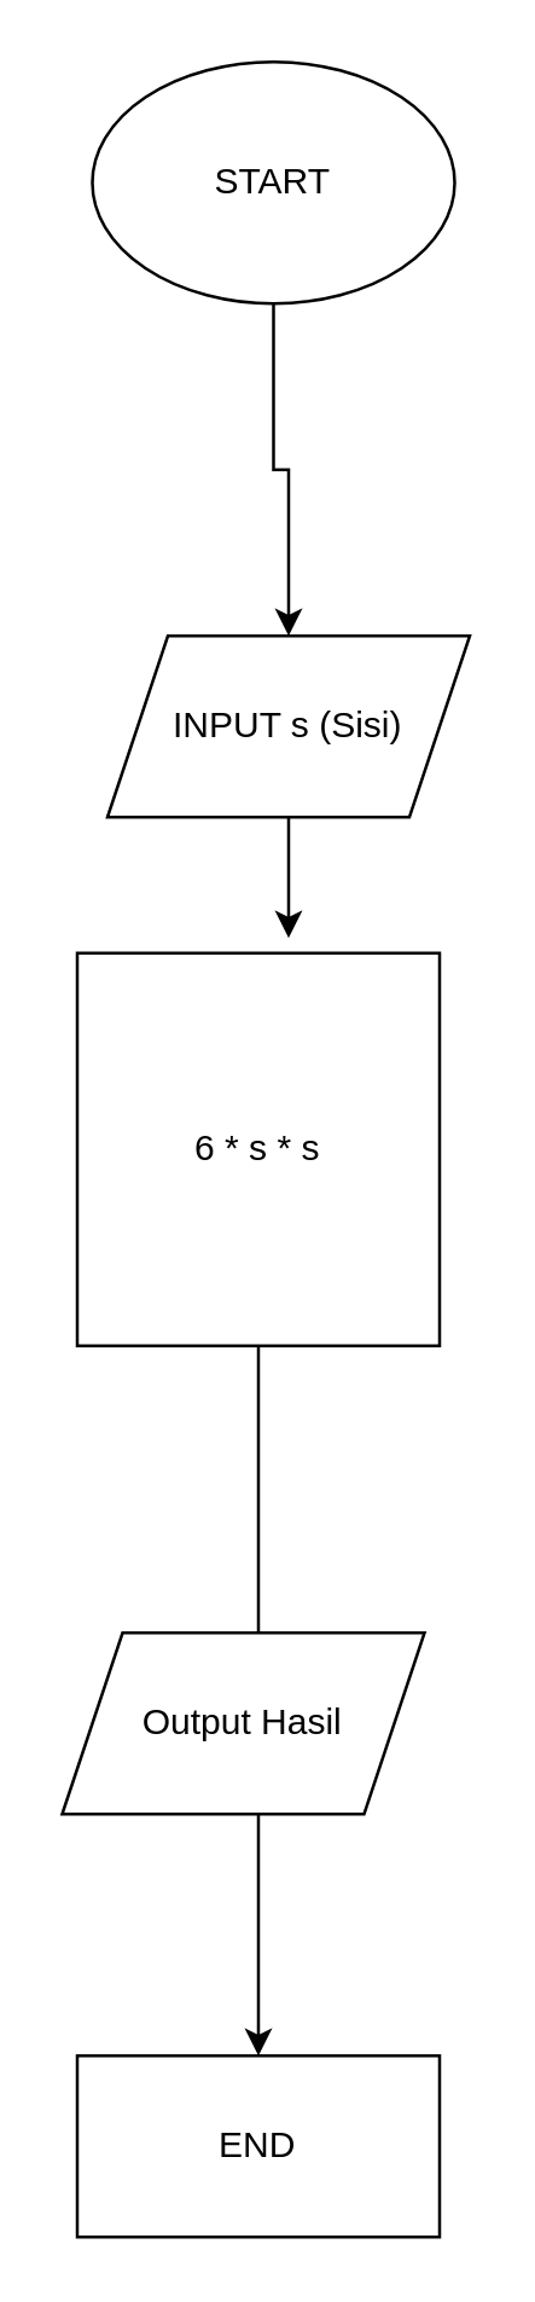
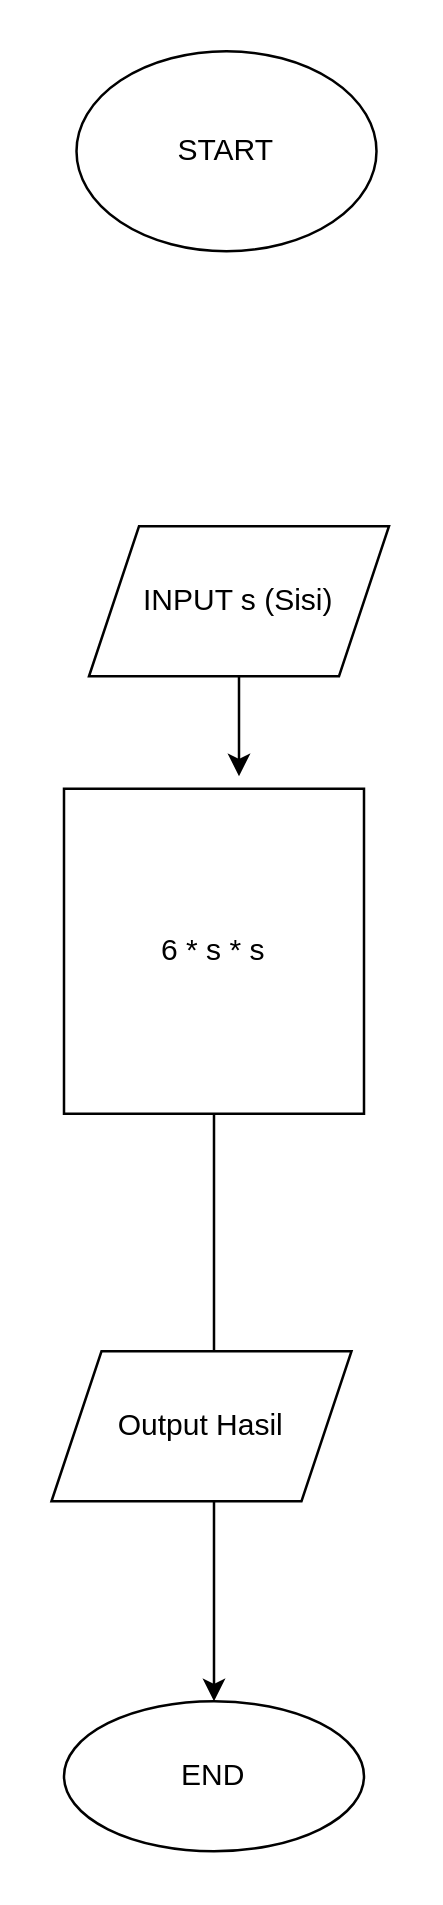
- <mxCell id="2" value="" style="edgeStyle=orthogonalEdgeStyle;rounded=0;orthogonalLoop=1;jettySize=auto;html=1;" parent="1" source="3" target="4" edge="1"><mxGeometry relative="1" as="geometry" /></mxCell>
- <mxCell id="6" value="END" style="whiteSpace=wrap;html=1;rounded=0;" parent="1" vertex="1"><mxGeometry x="25" y="680" width="120" height="60" as="geometry" /></mxCell>
+ <mxCell id="6" value="END" style="ellipse;whiteSpace=wrap;html=1;" parent="1" vertex="1"><mxGeometry x="25" y="680" width="120" height="60" as="geometry" /></mxCell>
